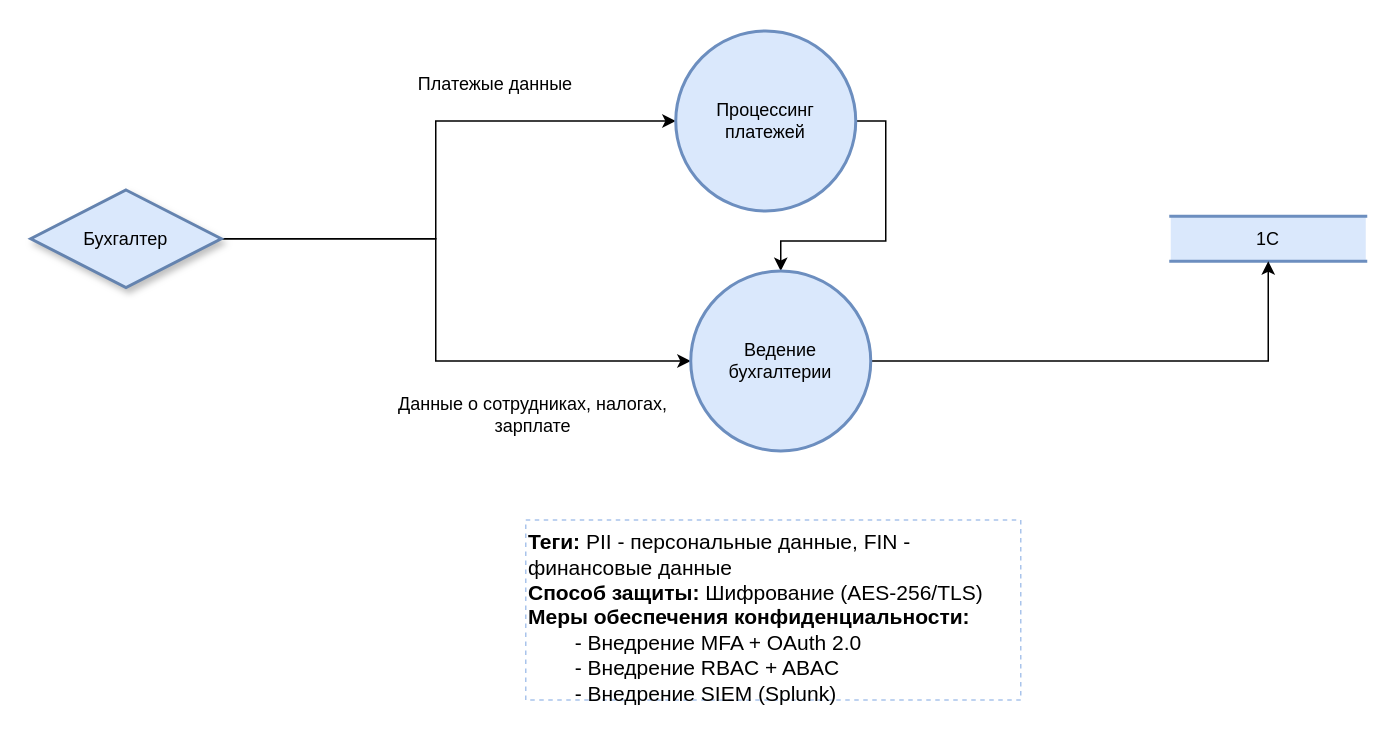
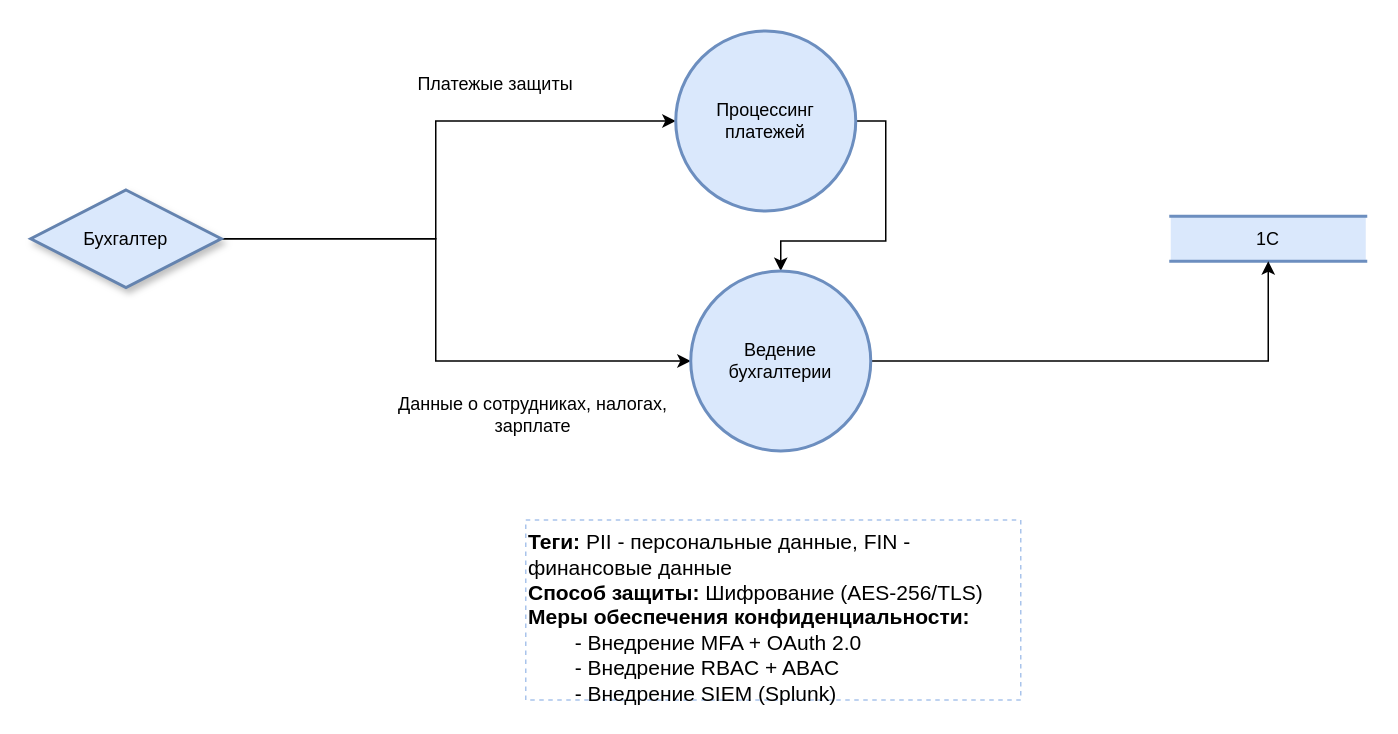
- <mxCell id="7" value="&lt;div&gt;&lt;div&gt;Платежые данные&lt;/div&gt;&lt;/div&gt;" style="text;html=1;align=center;verticalAlign=middle;whiteSpace=wrap;rounded=0;" parent="1" vertex="1"><mxGeometry x="200" y="36" width="260" height="40" as="geometry" /></mxCell>
+ <mxCell id="7" value="&lt;div&gt;&lt;div&gt;Платежые защиты&lt;/div&gt;&lt;/div&gt;" style="text;html=1;align=center;verticalAlign=middle;whiteSpace=wrap;rounded=0;" parent="1" vertex="1"><mxGeometry x="200" y="36" width="260" height="40" as="geometry" /></mxCell>
